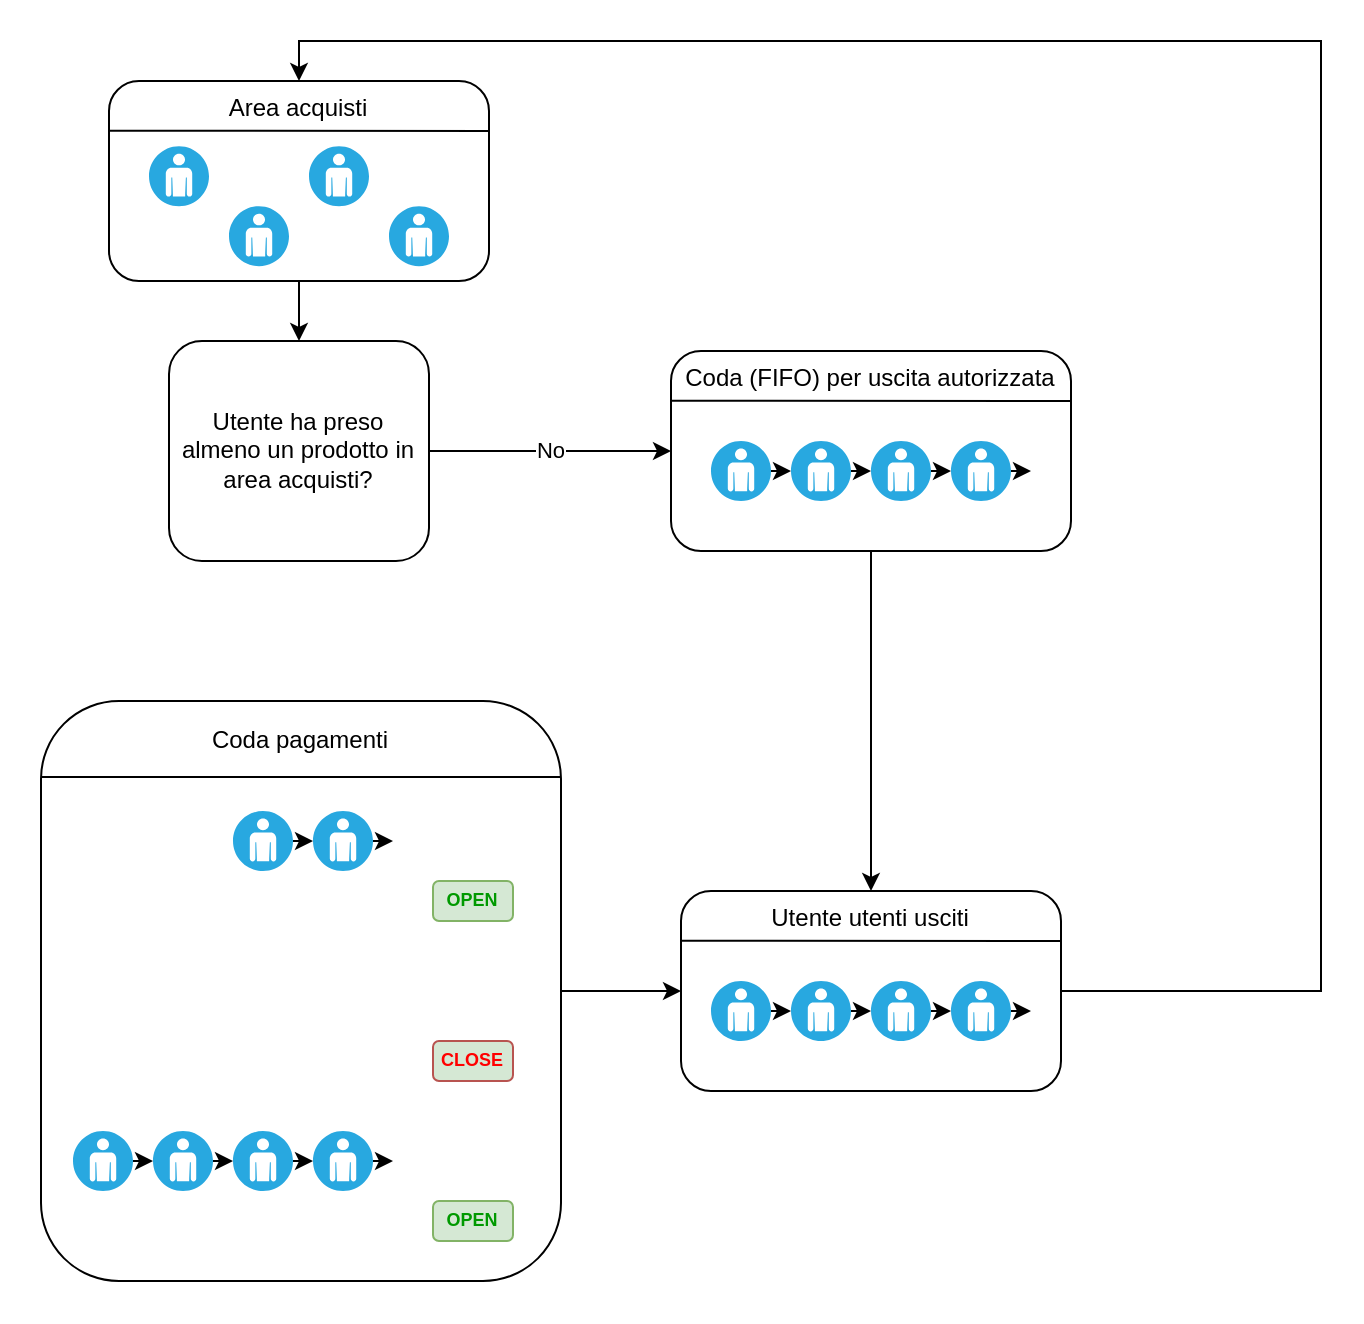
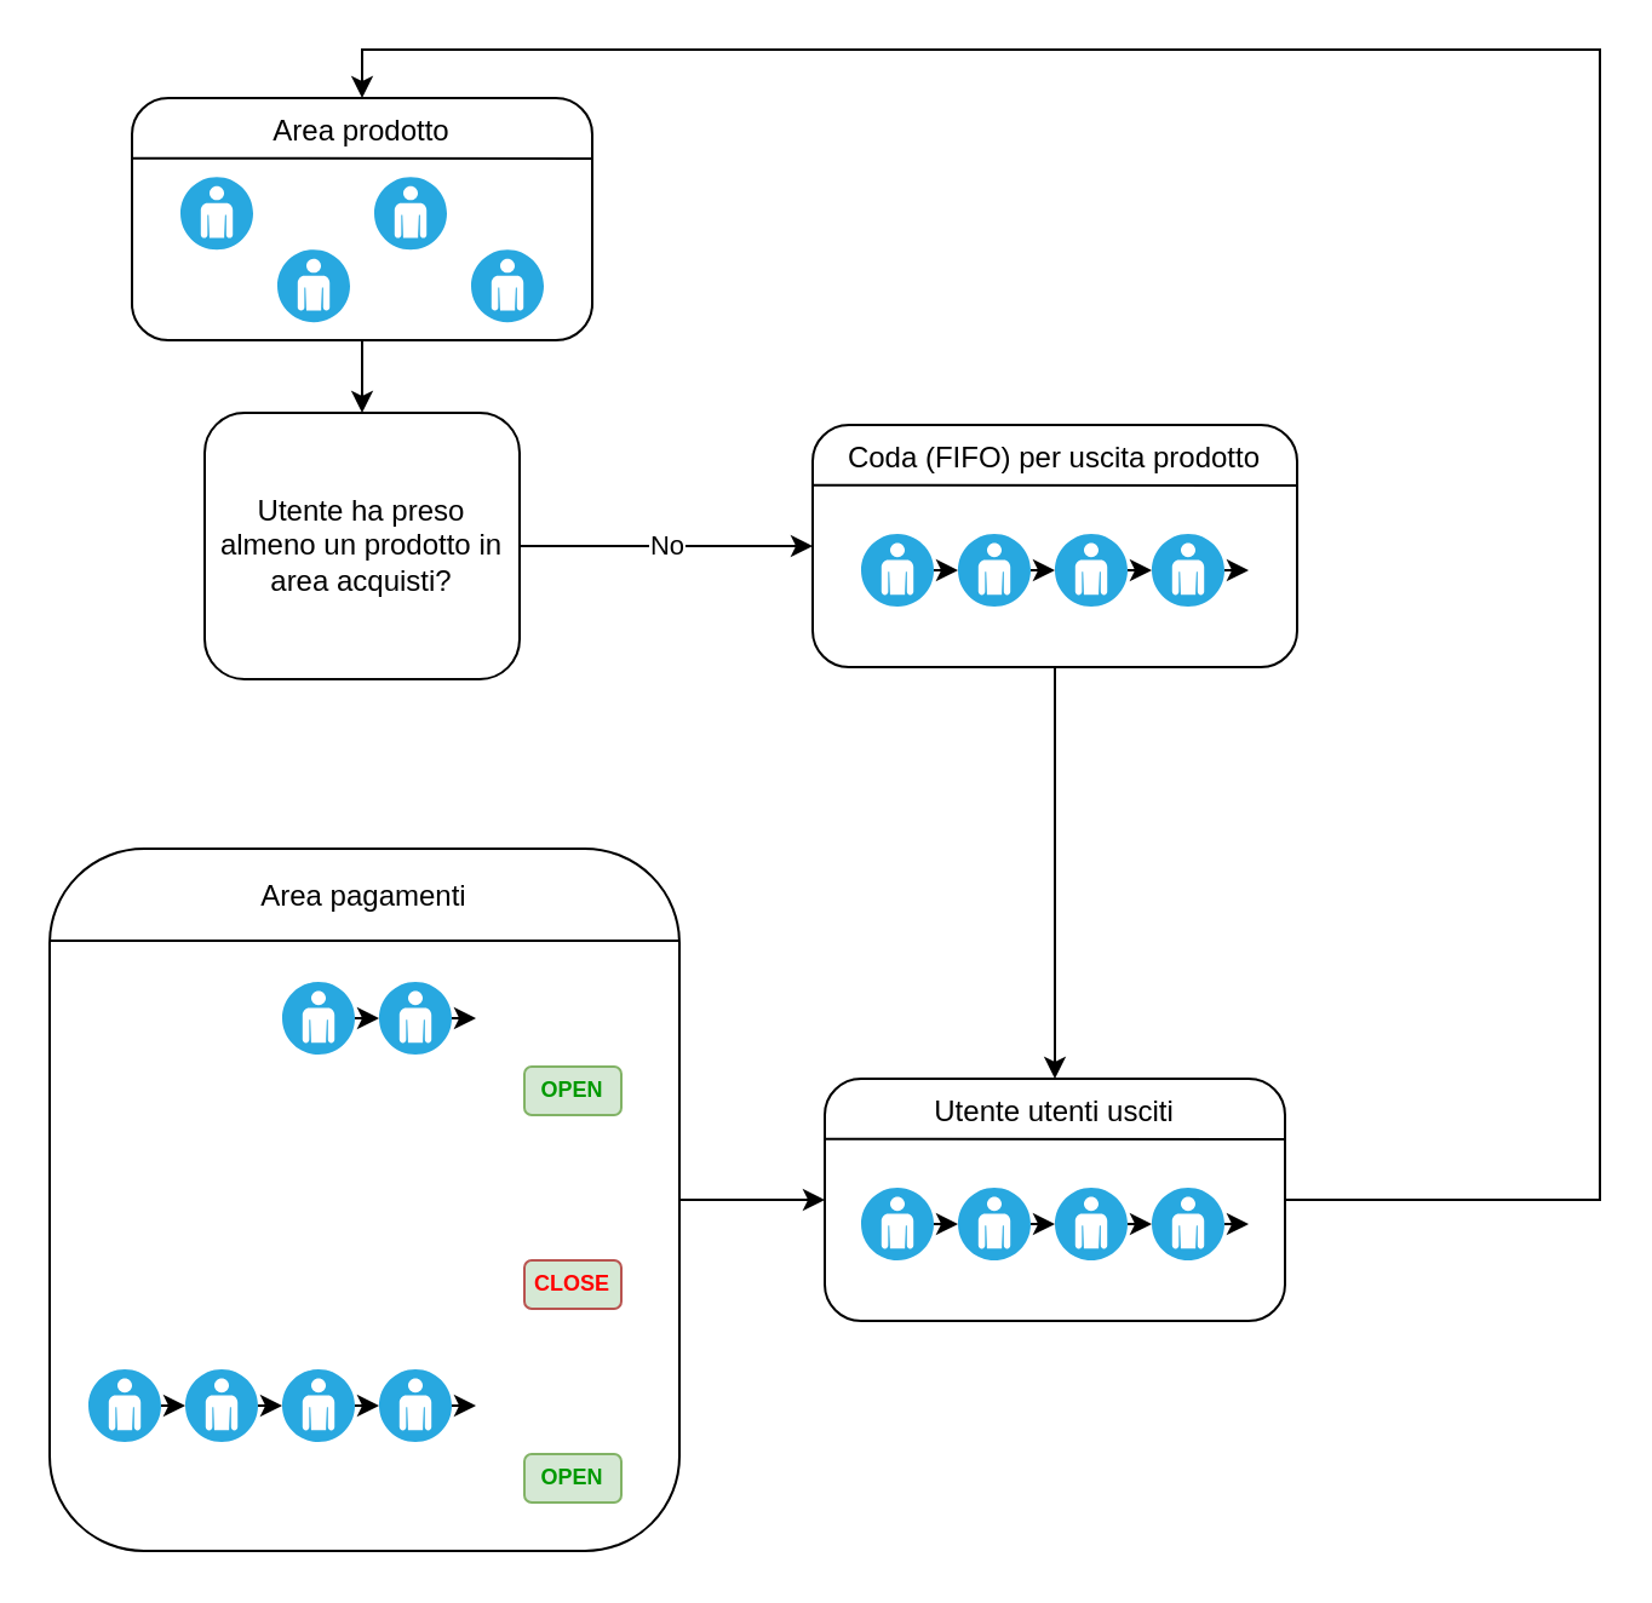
- <mxCell id="6" value="Area acquisti" style="text;html=1;strokeColor=none;fillColor=none;align=center;verticalAlign=middle;whiteSpace=wrap;rounded=0;" vertex="1" parent="4"><mxGeometry width="190" height="28.571" as="geometry" /></mxCell>
+ <mxCell id="6" value="Area prodotto" style="text;html=1;strokeColor=none;fillColor=none;align=center;verticalAlign=middle;whiteSpace=wrap;rounded=0;" vertex="1" parent="4"><mxGeometry width="190" height="28.571" as="geometry" /></mxCell>
- <mxCell id="41" value="Coda (FIFO) per uscita autorizzata" style="text;html=1;strokeColor=none;fillColor=none;align=center;verticalAlign=middle;whiteSpace=wrap;rounded=0;" vertex="1" parent="39"><mxGeometry width="200" height="28.57" as="geometry" /></mxCell>
+ <mxCell id="41" value="Coda (FIFO) per uscita prodotto" style="text;html=1;strokeColor=none;fillColor=none;align=center;verticalAlign=middle;whiteSpace=wrap;rounded=0;" vertex="1" parent="39"><mxGeometry width="200" height="28.57" as="geometry" /></mxCell>
- <mxCell id="17" value="Coda pagamenti" style="text;html=1;strokeColor=none;fillColor=none;align=center;verticalAlign=middle;whiteSpace=wrap;rounded=0;fontStyle=0" vertex="1" parent="15"><mxGeometry width="260" height="40" as="geometry" /></mxCell>
+ <mxCell id="17" value="Area pagamenti" style="text;html=1;strokeColor=none;fillColor=none;align=center;verticalAlign=middle;whiteSpace=wrap;rounded=0;fontStyle=0" vertex="1" parent="15"><mxGeometry width="260" height="40" as="geometry" /></mxCell>
